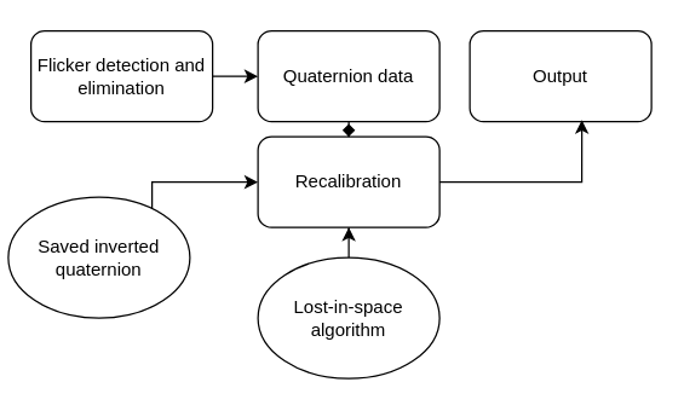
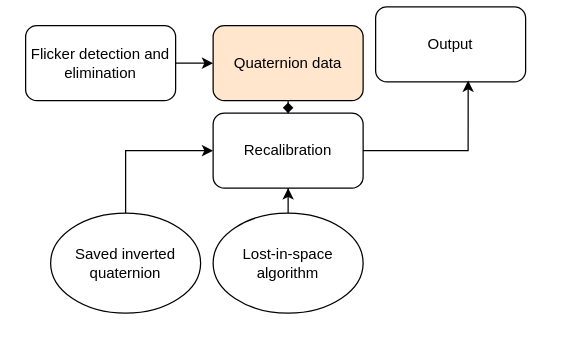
- <mxCell id="5" value="Quaternion data" style="rounded=1;whiteSpace=wrap;html=1;" parent="1" vertex="1"><mxGeometry x="170" y="20" width="120" height="60" as="geometry" /></mxCell>
+ <mxCell id="5" value="Quaternion data" style="rounded=1;whiteSpace=wrap;html=1;fillColor=#ffe6cc;" parent="1" vertex="1"><mxGeometry x="170" y="20" width="120" height="60" as="geometry" /></mxCell>
- <mxCell id="6" value="Output" style="rounded=1;whiteSpace=wrap;html=1;" parent="1" vertex="1"><mxGeometry x="310" y="20" width="120" height="60" as="geometry" /></mxCell>
+ <mxCell id="6" value="Output" style="rounded=1;whiteSpace=wrap;html=1;" parent="1" vertex="1"><mxGeometry x="300" y="5" width="120" height="60" as="geometry" /></mxCell>
- <mxCell id="10" value="Saved inverted quaternion" style="ellipse;whiteSpace=wrap;html=1;" parent="1" vertex="1"><mxGeometry x="5" y="130" width="120" height="80" as="geometry" /></mxCell>
+ <mxCell id="10" value="Saved inverted quaternion" style="ellipse;whiteSpace=wrap;html=1;" parent="1" vertex="1"><mxGeometry x="40" y="170" width="120" height="80" as="geometry" /></mxCell>
